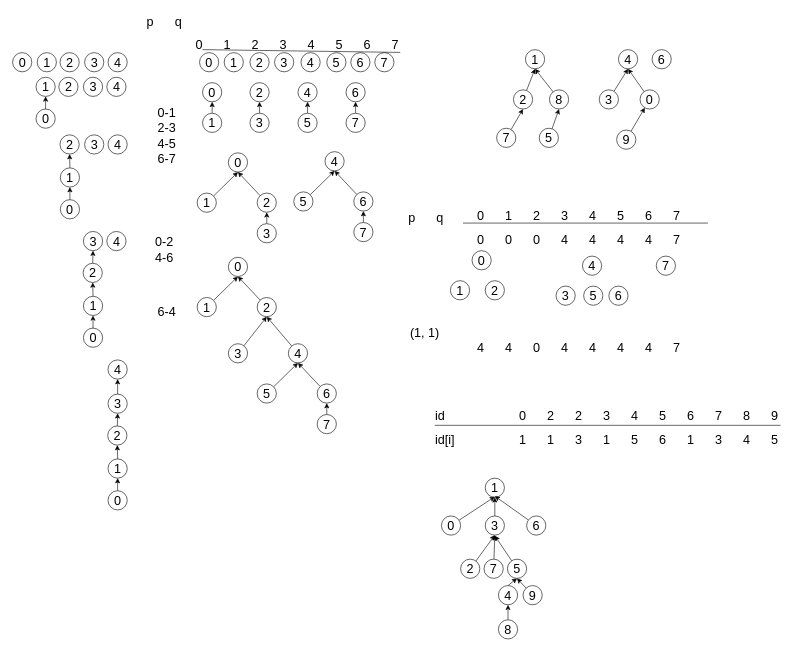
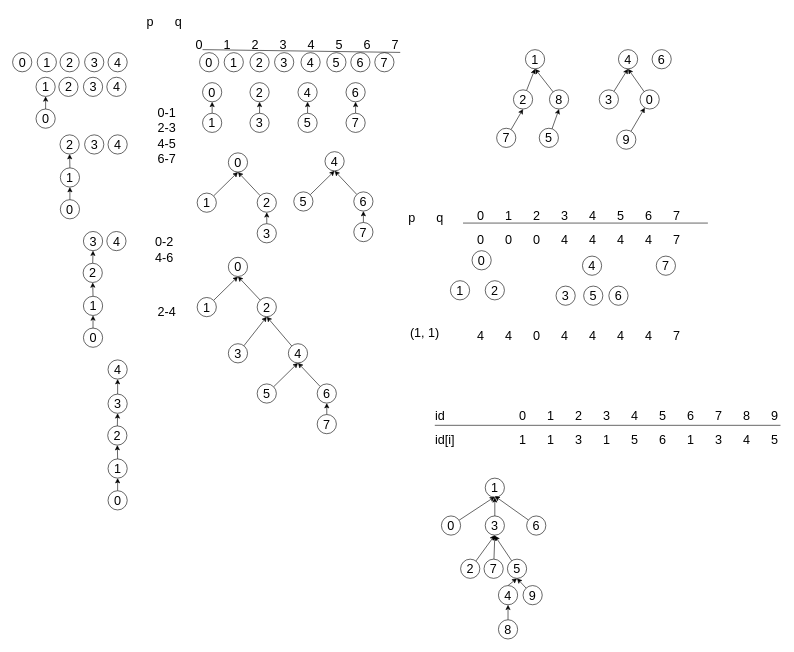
- <mxCell id="91" value="6-4" style="text;html=1;align=center;verticalAlign=middle;resizable=0;points=[];autosize=1;strokeColor=none;fillColor=none;fontSize=21;" parent="1" vertex="1"><mxGeometry x="257" y="503" width="40" height="29" as="geometry" /></mxCell>
+ <mxCell id="91" value="2-4" style="text;html=1;align=center;verticalAlign=middle;resizable=0;points=[];autosize=1;strokeColor=none;fillColor=none;fontSize=21;" parent="1" vertex="1"><mxGeometry x="257" y="503" width="40" height="29" as="geometry" /></mxCell>
- <mxCell id="122" value="&lt;font style=&quot;font-size: 21px&quot;&gt;4&lt;span style=&quot;white-space: pre ; font-size: 21px&quot;&gt;&#09;&lt;/span&gt;4&lt;span style=&quot;white-space: pre ; font-size: 21px&quot;&gt;&#09;&lt;/span&gt;0&lt;span style=&quot;white-space: pre ; font-size: 21px&quot;&gt;&#09;&lt;/span&gt;4&lt;span style=&quot;white-space: pre ; font-size: 21px&quot;&gt;&#09;&lt;/span&gt;4&lt;span style=&quot;white-space: pre ; font-size: 21px&quot;&gt;&#09;&lt;/span&gt;4&lt;span style=&quot;white-space: pre ; font-size: 21px&quot;&gt;&#09;&lt;/span&gt;4&lt;span style=&quot;white-space: pre ; font-size: 21px&quot;&gt;&#09;&lt;/span&gt;7&lt;span style=&quot;white-space: pre ; font-size: 21px&quot;&gt;&#09;&lt;/span&gt;&lt;/font&gt;" style="text;html=1;align=center;verticalAlign=middle;resizable=0;points=[];autosize=1;strokeColor=none;fillColor=none;fontSize=21;" parent="1" vertex="1"><mxGeometry x="789" y="563" width="384" height="29" as="geometry" /></mxCell>
+ <mxCell id="122" value="&lt;font style=&quot;font-size: 21px&quot;&gt;4&lt;span style=&quot;white-space: pre ; font-size: 21px&quot;&gt;&#09;&lt;/span&gt;4&lt;span style=&quot;white-space: pre ; font-size: 21px&quot;&gt;&#09;&lt;/span&gt;0&lt;span style=&quot;white-space: pre ; font-size: 21px&quot;&gt;&#09;&lt;/span&gt;4&lt;span style=&quot;white-space: pre ; font-size: 21px&quot;&gt;&#09;&lt;/span&gt;4&lt;span style=&quot;white-space: pre ; font-size: 21px&quot;&gt;&#09;&lt;/span&gt;4&lt;span style=&quot;white-space: pre ; font-size: 21px&quot;&gt;&#09;&lt;/span&gt;4&lt;span style=&quot;white-space: pre ; font-size: 21px&quot;&gt;&#09;&lt;/span&gt;7&lt;span style=&quot;white-space: pre ; font-size: 21px&quot;&gt;&#09;&lt;/span&gt;&lt;/font&gt;" style="text;html=1;align=center;verticalAlign=middle;resizable=0;points=[];autosize=1;strokeColor=none;fillColor=none;fontSize=21;" parent="1" vertex="1"><mxGeometry x="789" y="543" width="384" height="29" as="geometry" /></mxCell>
- <mxCell id="123" value="&lt;font style=&quot;font-size: 21px&quot;&gt;id&lt;span style=&quot;white-space: pre&quot;&gt;&#09;&lt;span style=&quot;white-space: pre&quot;&gt;&#09;&lt;/span&gt;&lt;/span&gt;&lt;span style=&quot;white-space: pre&quot;&gt;&#09;&lt;/span&gt;0&lt;span style=&quot;white-space: pre ; font-size: 21px&quot;&gt;&#09;&lt;/span&gt;2&lt;span style=&quot;white-space: pre ; font-size: 21px&quot;&gt;&#09;&lt;/span&gt;2&lt;span style=&quot;white-space: pre ; font-size: 21px&quot;&gt;&#09;&lt;/span&gt;3&lt;span style=&quot;white-space: pre ; font-size: 21px&quot;&gt;&#09;&lt;/span&gt;4&lt;span style=&quot;white-space: pre ; font-size: 21px&quot;&gt;&#09;&lt;/span&gt;5&lt;span style=&quot;white-space: pre ; font-size: 21px&quot;&gt;&#09;&lt;/span&gt;6&lt;span style=&quot;white-space: pre ; font-size: 21px&quot;&gt;&#09;&lt;/span&gt;7&lt;span style=&quot;white-space: pre ; font-size: 21px&quot;&gt;&#09;&lt;/span&gt;8&lt;span style=&quot;white-space: pre&quot;&gt;&#09;&lt;/span&gt;9&lt;/font&gt;" style="text;html=1;align=center;verticalAlign=middle;resizable=0;points=[];autosize=1;strokeColor=none;fillColor=none;fontSize=21;" parent="1" vertex="1"><mxGeometry x="719" y="677" width="582" height="29" as="geometry" /></mxCell>
+ <mxCell id="123" value="&lt;font style=&quot;font-size: 21px&quot;&gt;id&lt;span style=&quot;white-space: pre&quot;&gt;&#09;&lt;span style=&quot;white-space: pre&quot;&gt;&#09;&lt;/span&gt;&lt;/span&gt;&lt;span style=&quot;white-space: pre&quot;&gt;&#09;&lt;/span&gt;0&lt;span style=&quot;white-space: pre ; font-size: 21px&quot;&gt;&#09;&lt;/span&gt;1&lt;span style=&quot;white-space: pre ; font-size: 21px&quot;&gt;&#09;&lt;/span&gt;2&lt;span style=&quot;white-space: pre ; font-size: 21px&quot;&gt;&#09;&lt;/span&gt;3&lt;span style=&quot;white-space: pre ; font-size: 21px&quot;&gt;&#09;&lt;/span&gt;4&lt;span style=&quot;white-space: pre ; font-size: 21px&quot;&gt;&#09;&lt;/span&gt;5&lt;span style=&quot;white-space: pre ; font-size: 21px&quot;&gt;&#09;&lt;/span&gt;6&lt;span style=&quot;white-space: pre ; font-size: 21px&quot;&gt;&#09;&lt;/span&gt;7&lt;span style=&quot;white-space: pre ; font-size: 21px&quot;&gt;&#09;&lt;/span&gt;8&lt;span style=&quot;white-space: pre&quot;&gt;&#09;&lt;/span&gt;9&lt;/font&gt;" style="text;html=1;align=center;verticalAlign=middle;resizable=0;points=[];autosize=1;strokeColor=none;fillColor=none;fontSize=21;" parent="1" vertex="1"><mxGeometry x="719" y="677" width="582" height="29" as="geometry" /></mxCell>
